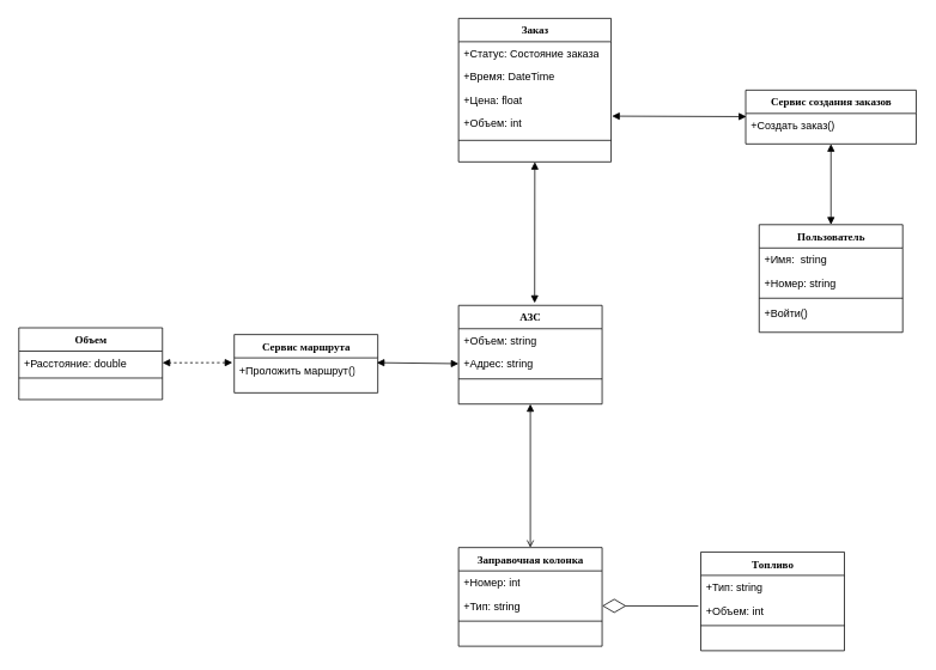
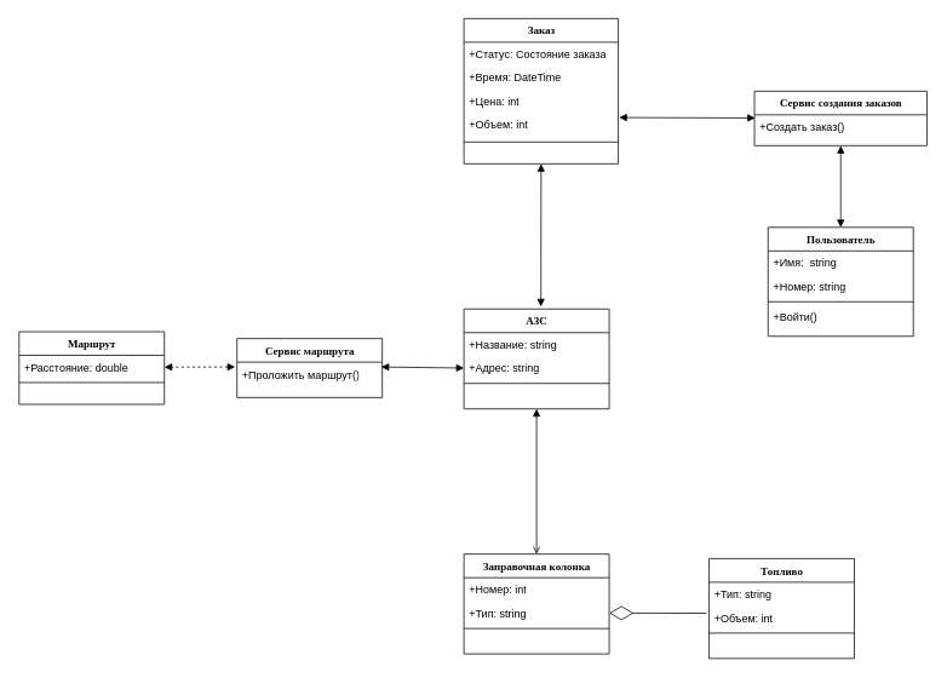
- <mxCell id="18" value="+Цена: float" style="text;html=1;strokeColor=none;fillColor=none;align=left;verticalAlign=top;spacingLeft=4;spacingRight=4;whiteSpace=wrap;overflow=hidden;rotatable=0;points=[[0,0.5],[1,0.5]];portConstraint=eastwest;" parent="15" vertex="1"><mxGeometry y="78" width="170" height="26" as="geometry" /></mxCell>
+ <mxCell id="18" value="+Цена: int" style="text;html=1;strokeColor=none;fillColor=none;align=left;verticalAlign=top;spacingLeft=4;spacingRight=4;whiteSpace=wrap;overflow=hidden;rotatable=0;points=[[0,0.5],[1,0.5]];portConstraint=eastwest;" parent="15" vertex="1"><mxGeometry y="78" width="170" height="26" as="geometry" /></mxCell>
- <mxCell id="26" value="Объем" style="swimlane;html=1;fontStyle=1;align=center;verticalAlign=top;childLayout=stackLayout;horizontal=1;startSize=26;horizontalStack=0;resizeParent=1;resizeLast=0;collapsible=1;marginBottom=0;swimlaneFillColor=#ffffff;rounded=0;shadow=0;comic=0;labelBackgroundColor=none;strokeWidth=1;fillColor=none;fontFamily=Verdana;fontSize=12" parent="1" vertex="1"><mxGeometry x="20" y="365" width="160" height="80" as="geometry" /></mxCell>
+ <mxCell id="26" value="Маршрут" style="swimlane;html=1;fontStyle=1;align=center;verticalAlign=top;childLayout=stackLayout;horizontal=1;startSize=26;horizontalStack=0;resizeParent=1;resizeLast=0;collapsible=1;marginBottom=0;swimlaneFillColor=#ffffff;rounded=0;shadow=0;comic=0;labelBackgroundColor=none;strokeWidth=1;fillColor=none;fontFamily=Verdana;fontSize=12" parent="1" vertex="1"><mxGeometry x="20" y="365" width="160" height="80" as="geometry" /></mxCell>
- <mxCell id="12" value="+Объем: string" style="text;html=1;strokeColor=none;fillColor=none;align=left;verticalAlign=top;spacingLeft=4;spacingRight=4;whiteSpace=wrap;overflow=hidden;rotatable=0;points=[[0,0.5],[1,0.5]];portConstraint=eastwest;" parent="11" vertex="1"><mxGeometry y="26" width="160" height="26" as="geometry" /></mxCell>
+ <mxCell id="12" value="+Название: string" style="text;html=1;strokeColor=none;fillColor=none;align=left;verticalAlign=top;spacingLeft=4;spacingRight=4;whiteSpace=wrap;overflow=hidden;rotatable=0;points=[[0,0.5],[1,0.5]];portConstraint=eastwest;" parent="11" vertex="1"><mxGeometry y="26" width="160" height="26" as="geometry" /></mxCell>
